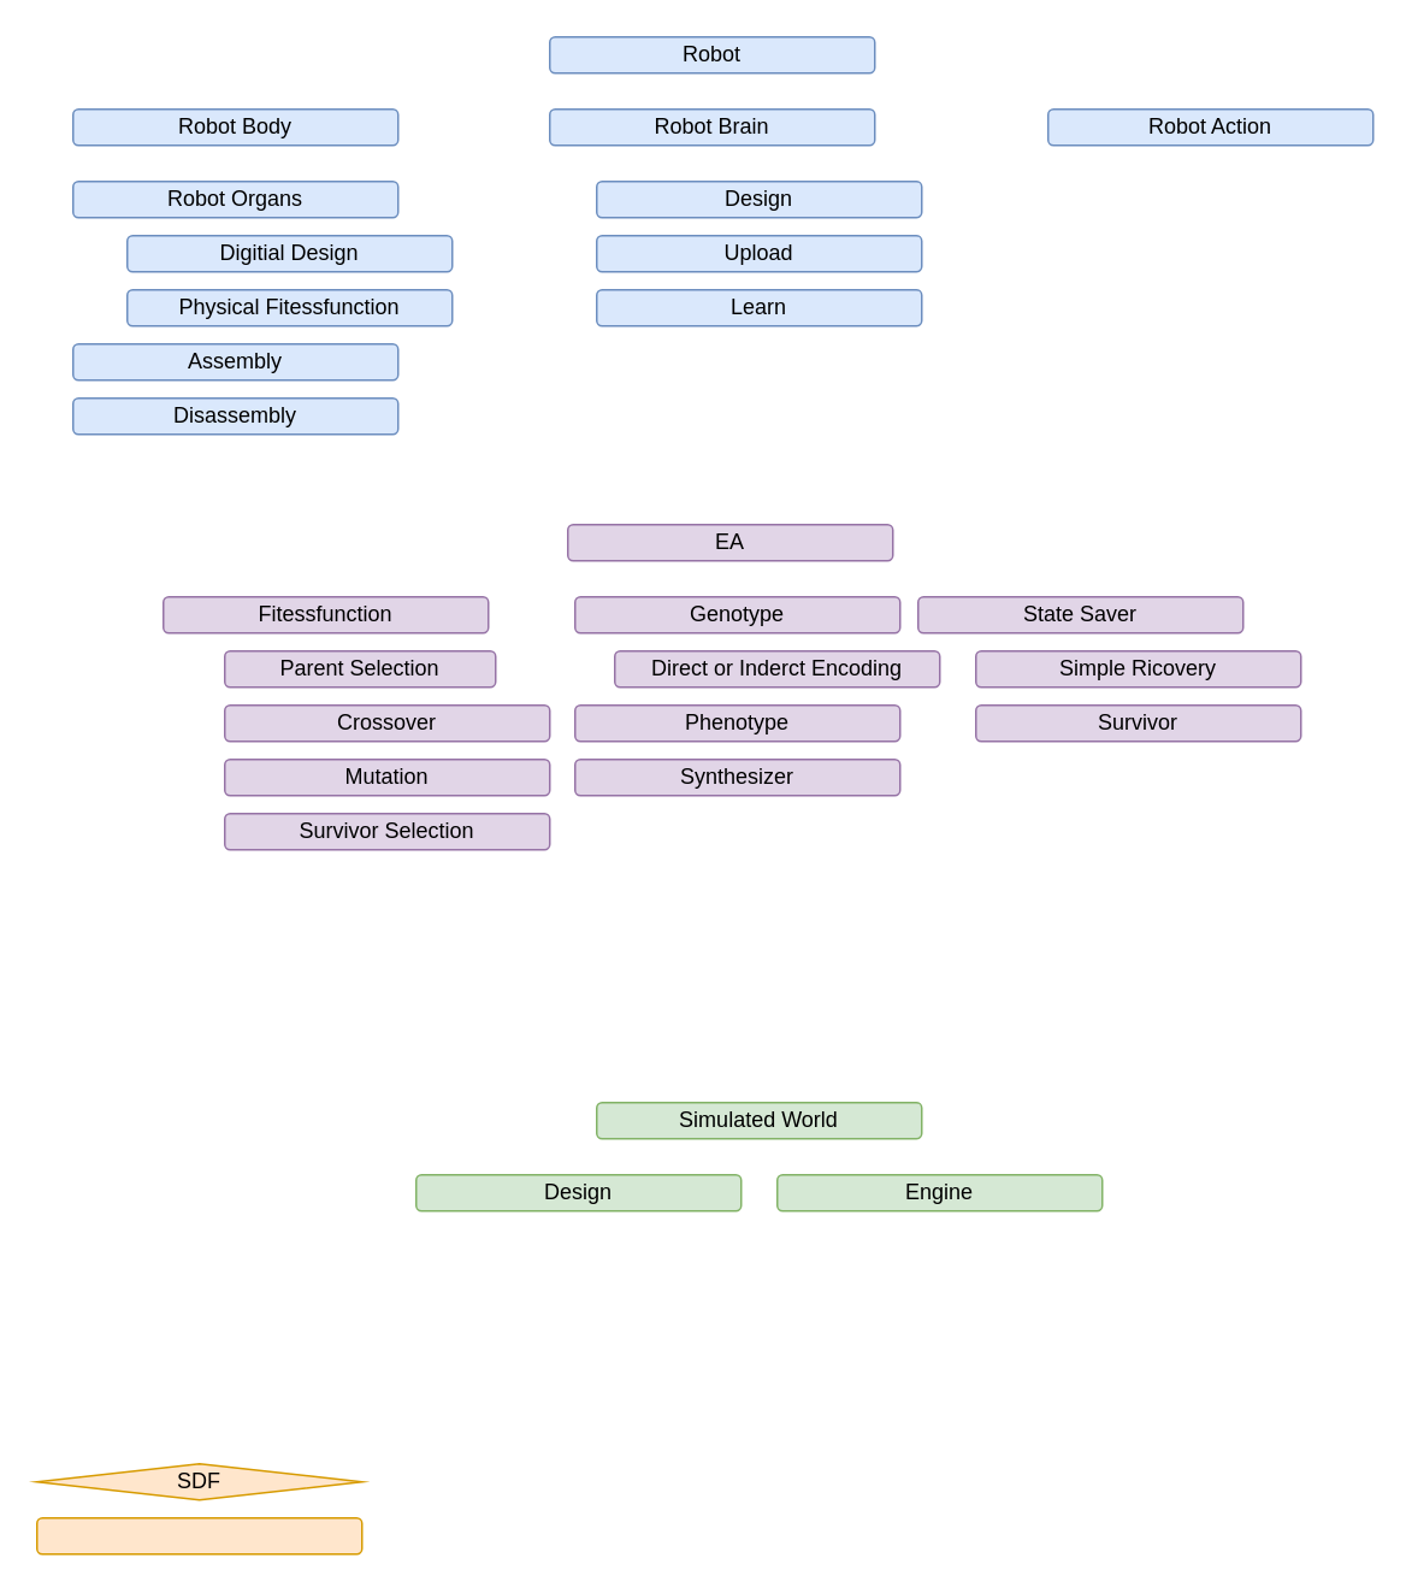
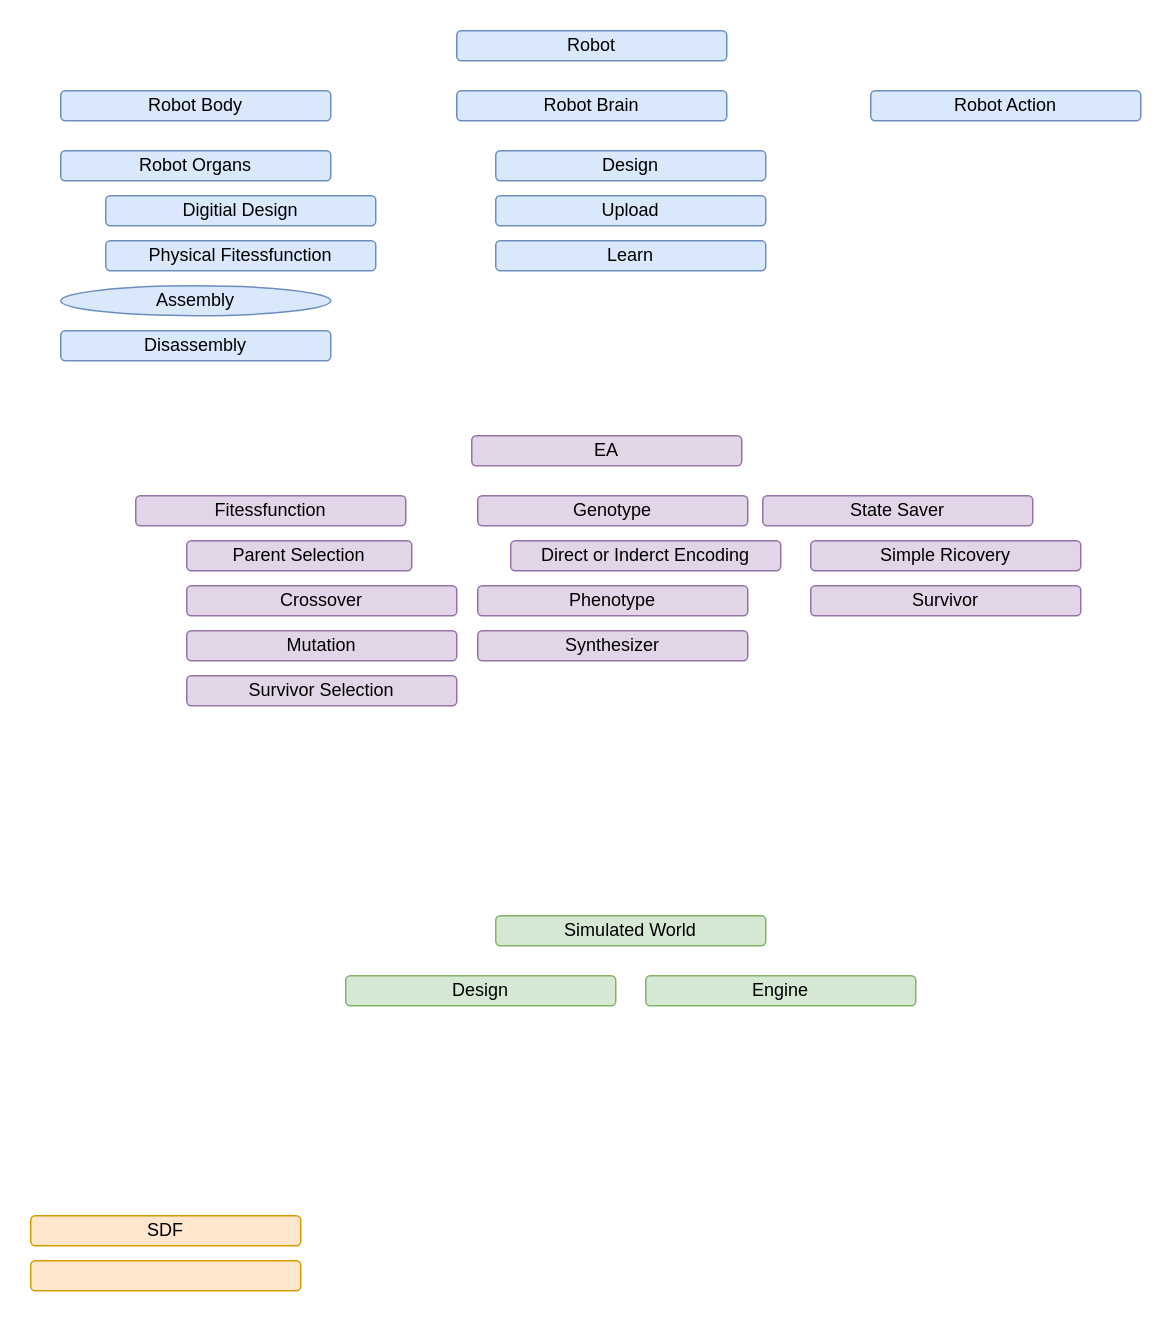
- <mxCell id="6" value="&lt;div&gt;Assembly&lt;/div&gt;" style="rounded=1;whiteSpace=wrap;html=1;fillColor=#dae8fc;strokeColor=#6c8ebf;" parent="1" vertex="1"><mxGeometry x="40" y="190" width="180" height="20" as="geometry" /></mxCell>
+ <mxCell id="6" value="&lt;div&gt;Assembly&lt;/div&gt;" style="ellipse;whiteSpace=wrap;html=1;fillColor=#dae8fc;strokeColor=#6c8ebf;" parent="1" vertex="1"><mxGeometry x="40" y="190" width="180" height="20" as="geometry" /></mxCell>
- <mxCell id="30" value="SDF" style="rhombus;whiteSpace=wrap;html=1;fillColor=#ffe6cc;strokeColor=#d79b00;" parent="1" vertex="1"><mxGeometry x="20" y="810" width="180" height="20" as="geometry" /></mxCell>
+ <mxCell id="30" value="SDF" style="rounded=1;whiteSpace=wrap;html=1;fillColor=#ffe6cc;strokeColor=#d79b00;" parent="1" vertex="1"><mxGeometry x="20" y="810" width="180" height="20" as="geometry" /></mxCell>
